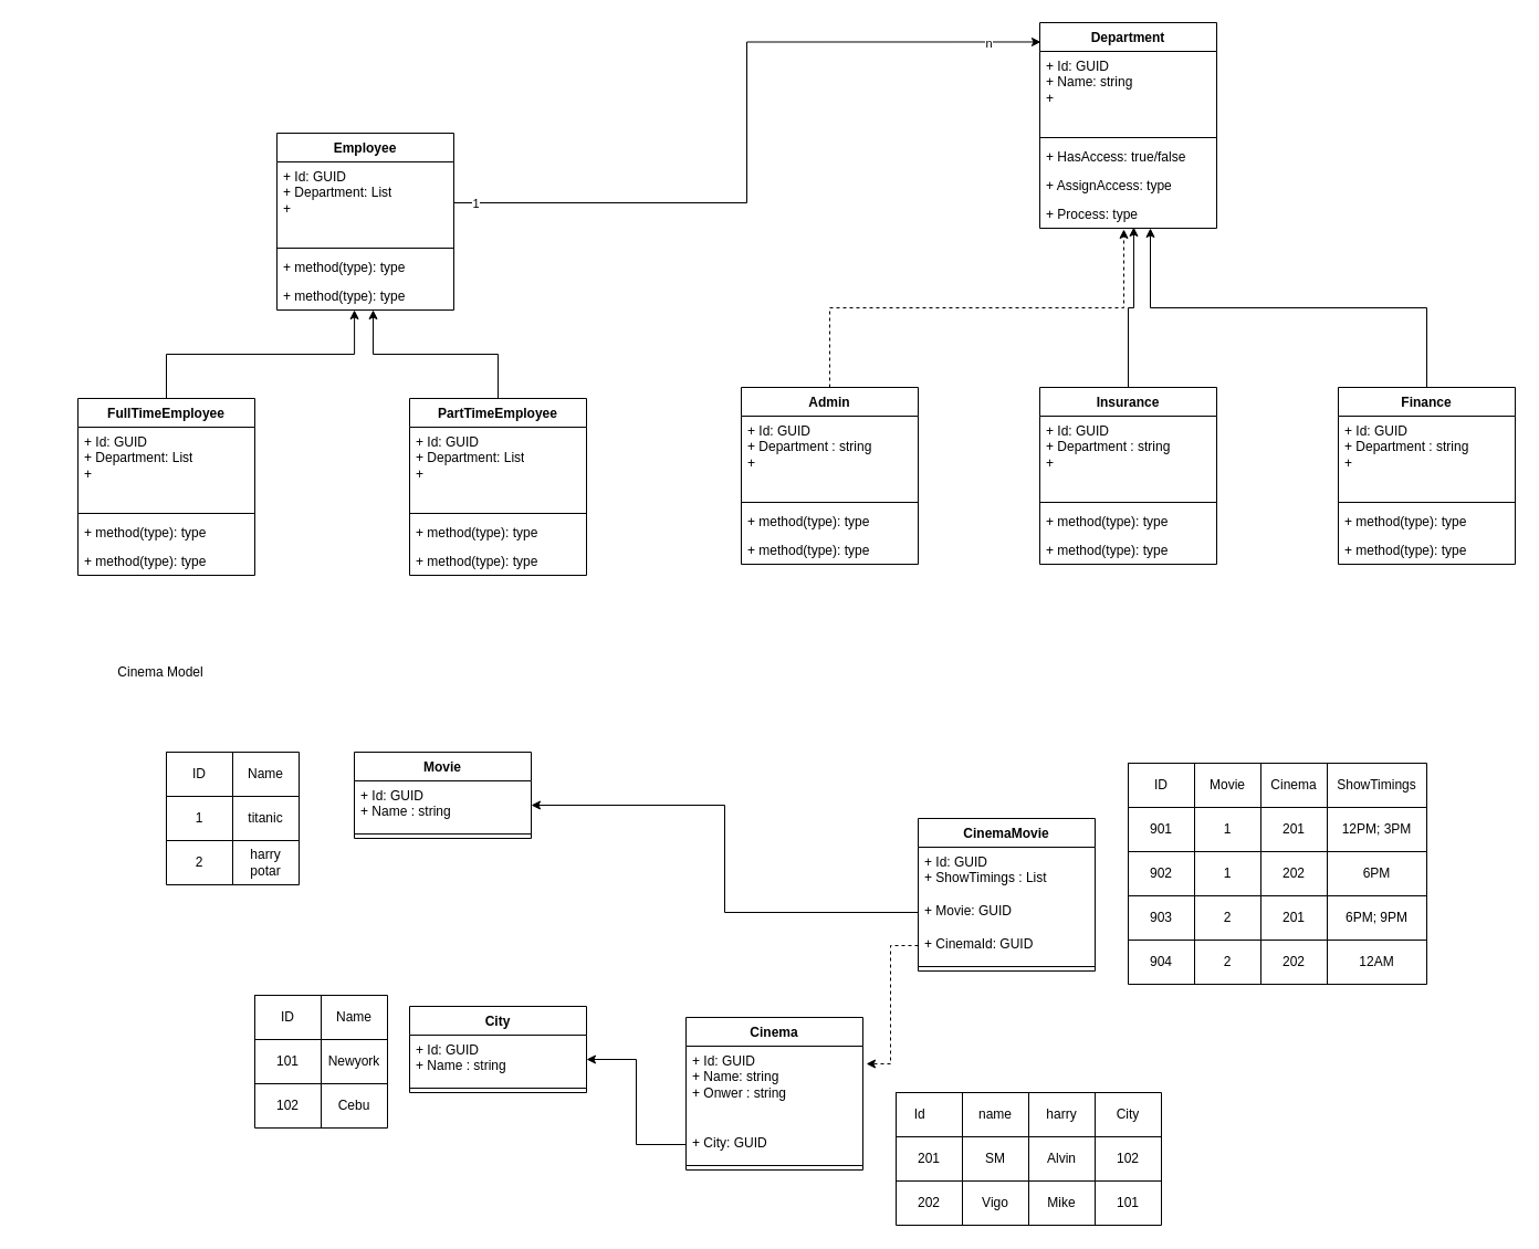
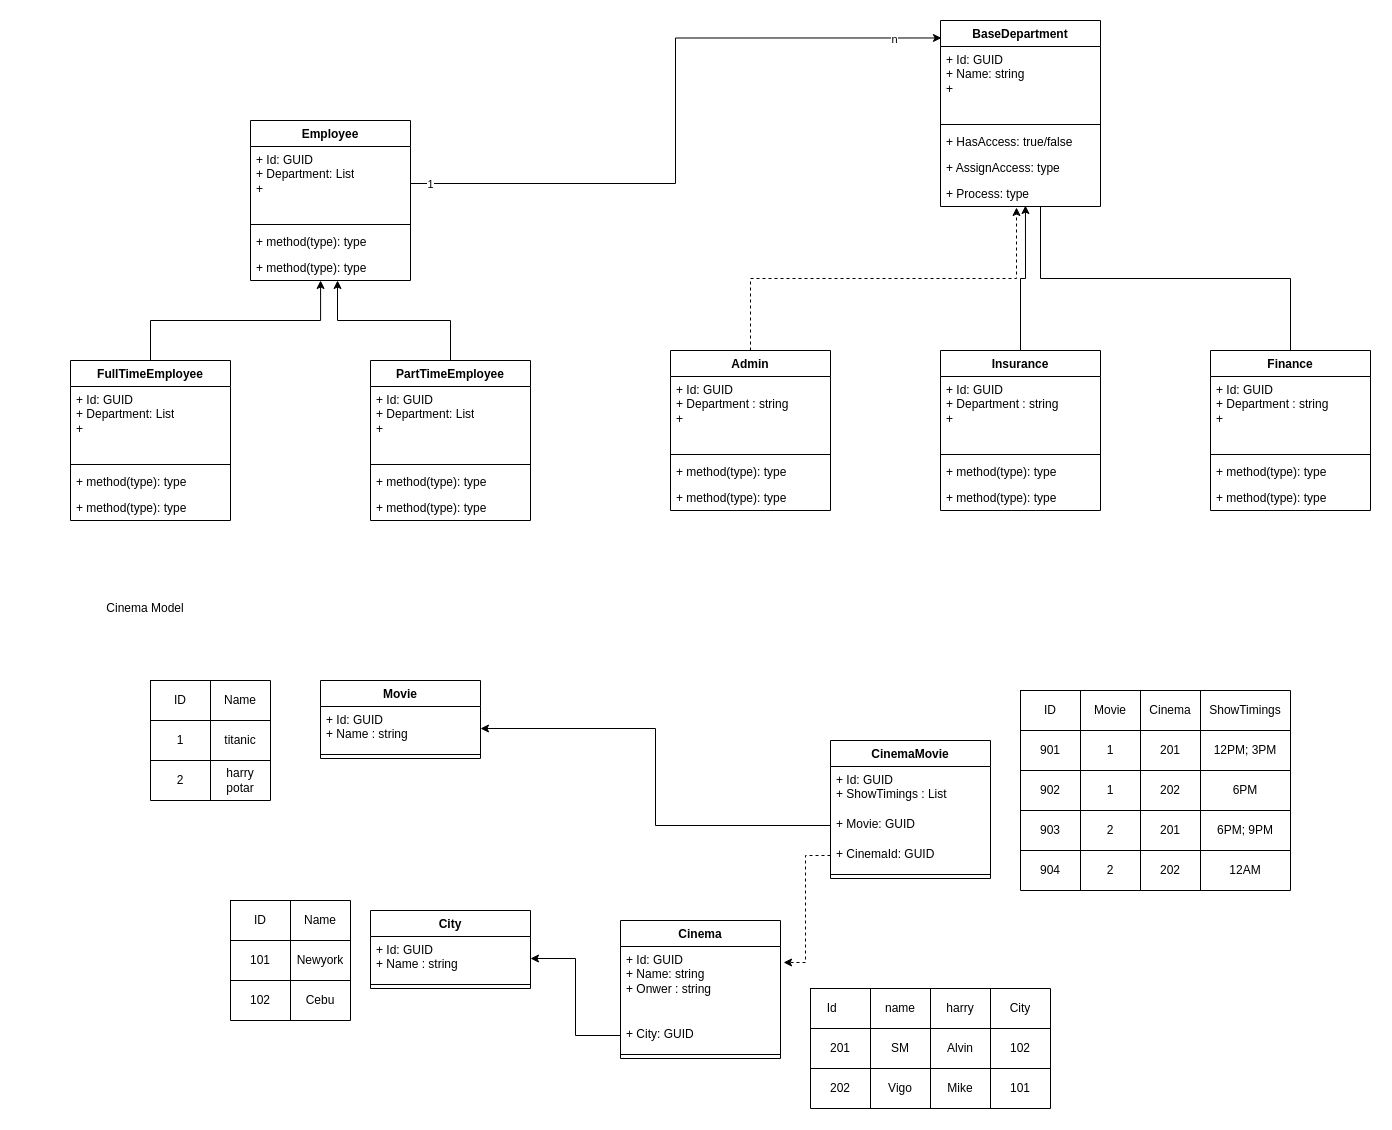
- <mxCell id="2" value="Department" style="swimlane;fontStyle=1;align=center;verticalAlign=top;childLayout=stackLayout;horizontal=1;startSize=26;horizontalStack=0;resizeParent=1;resizeParentMax=0;resizeLast=0;collapsible=1;marginBottom=0;whiteSpace=wrap;html=1;" vertex="1" parent="1"><mxGeometry x="940" y="20" width="160" height="186" as="geometry" /></mxCell>
+ <mxCell id="2" value="BaseDepartment" style="swimlane;fontStyle=1;align=center;verticalAlign=top;childLayout=stackLayout;horizontal=1;startSize=26;horizontalStack=0;resizeParent=1;resizeParentMax=0;resizeLast=0;collapsible=1;marginBottom=0;whiteSpace=wrap;html=1;" vertex="1" parent="1"><mxGeometry x="940" y="20" width="160" height="186" as="geometry" /></mxCell>
- <mxCell id="25" style="edgeStyle=orthogonalEdgeStyle;rounded=0;orthogonalLoop=1;jettySize=auto;html=1;entryX=0.625;entryY=1;entryDx=0;entryDy=0;entryPerimeter=0;" edge="1" parent="1" source="8" target="7"><mxGeometry relative="1" as="geometry" /></mxCell>
+ <mxCell id="25" style="edgeStyle=orthogonalEdgeStyle;rounded=0;orthogonalLoop=1;jettySize=auto;html=1;entryX=0.625;entryY=1;entryDx=0;entryDy=0;entryPerimeter=0;endArrow=none;" edge="1" parent="1" source="8" target="7"><mxGeometry relative="1" as="geometry" /></mxCell>
